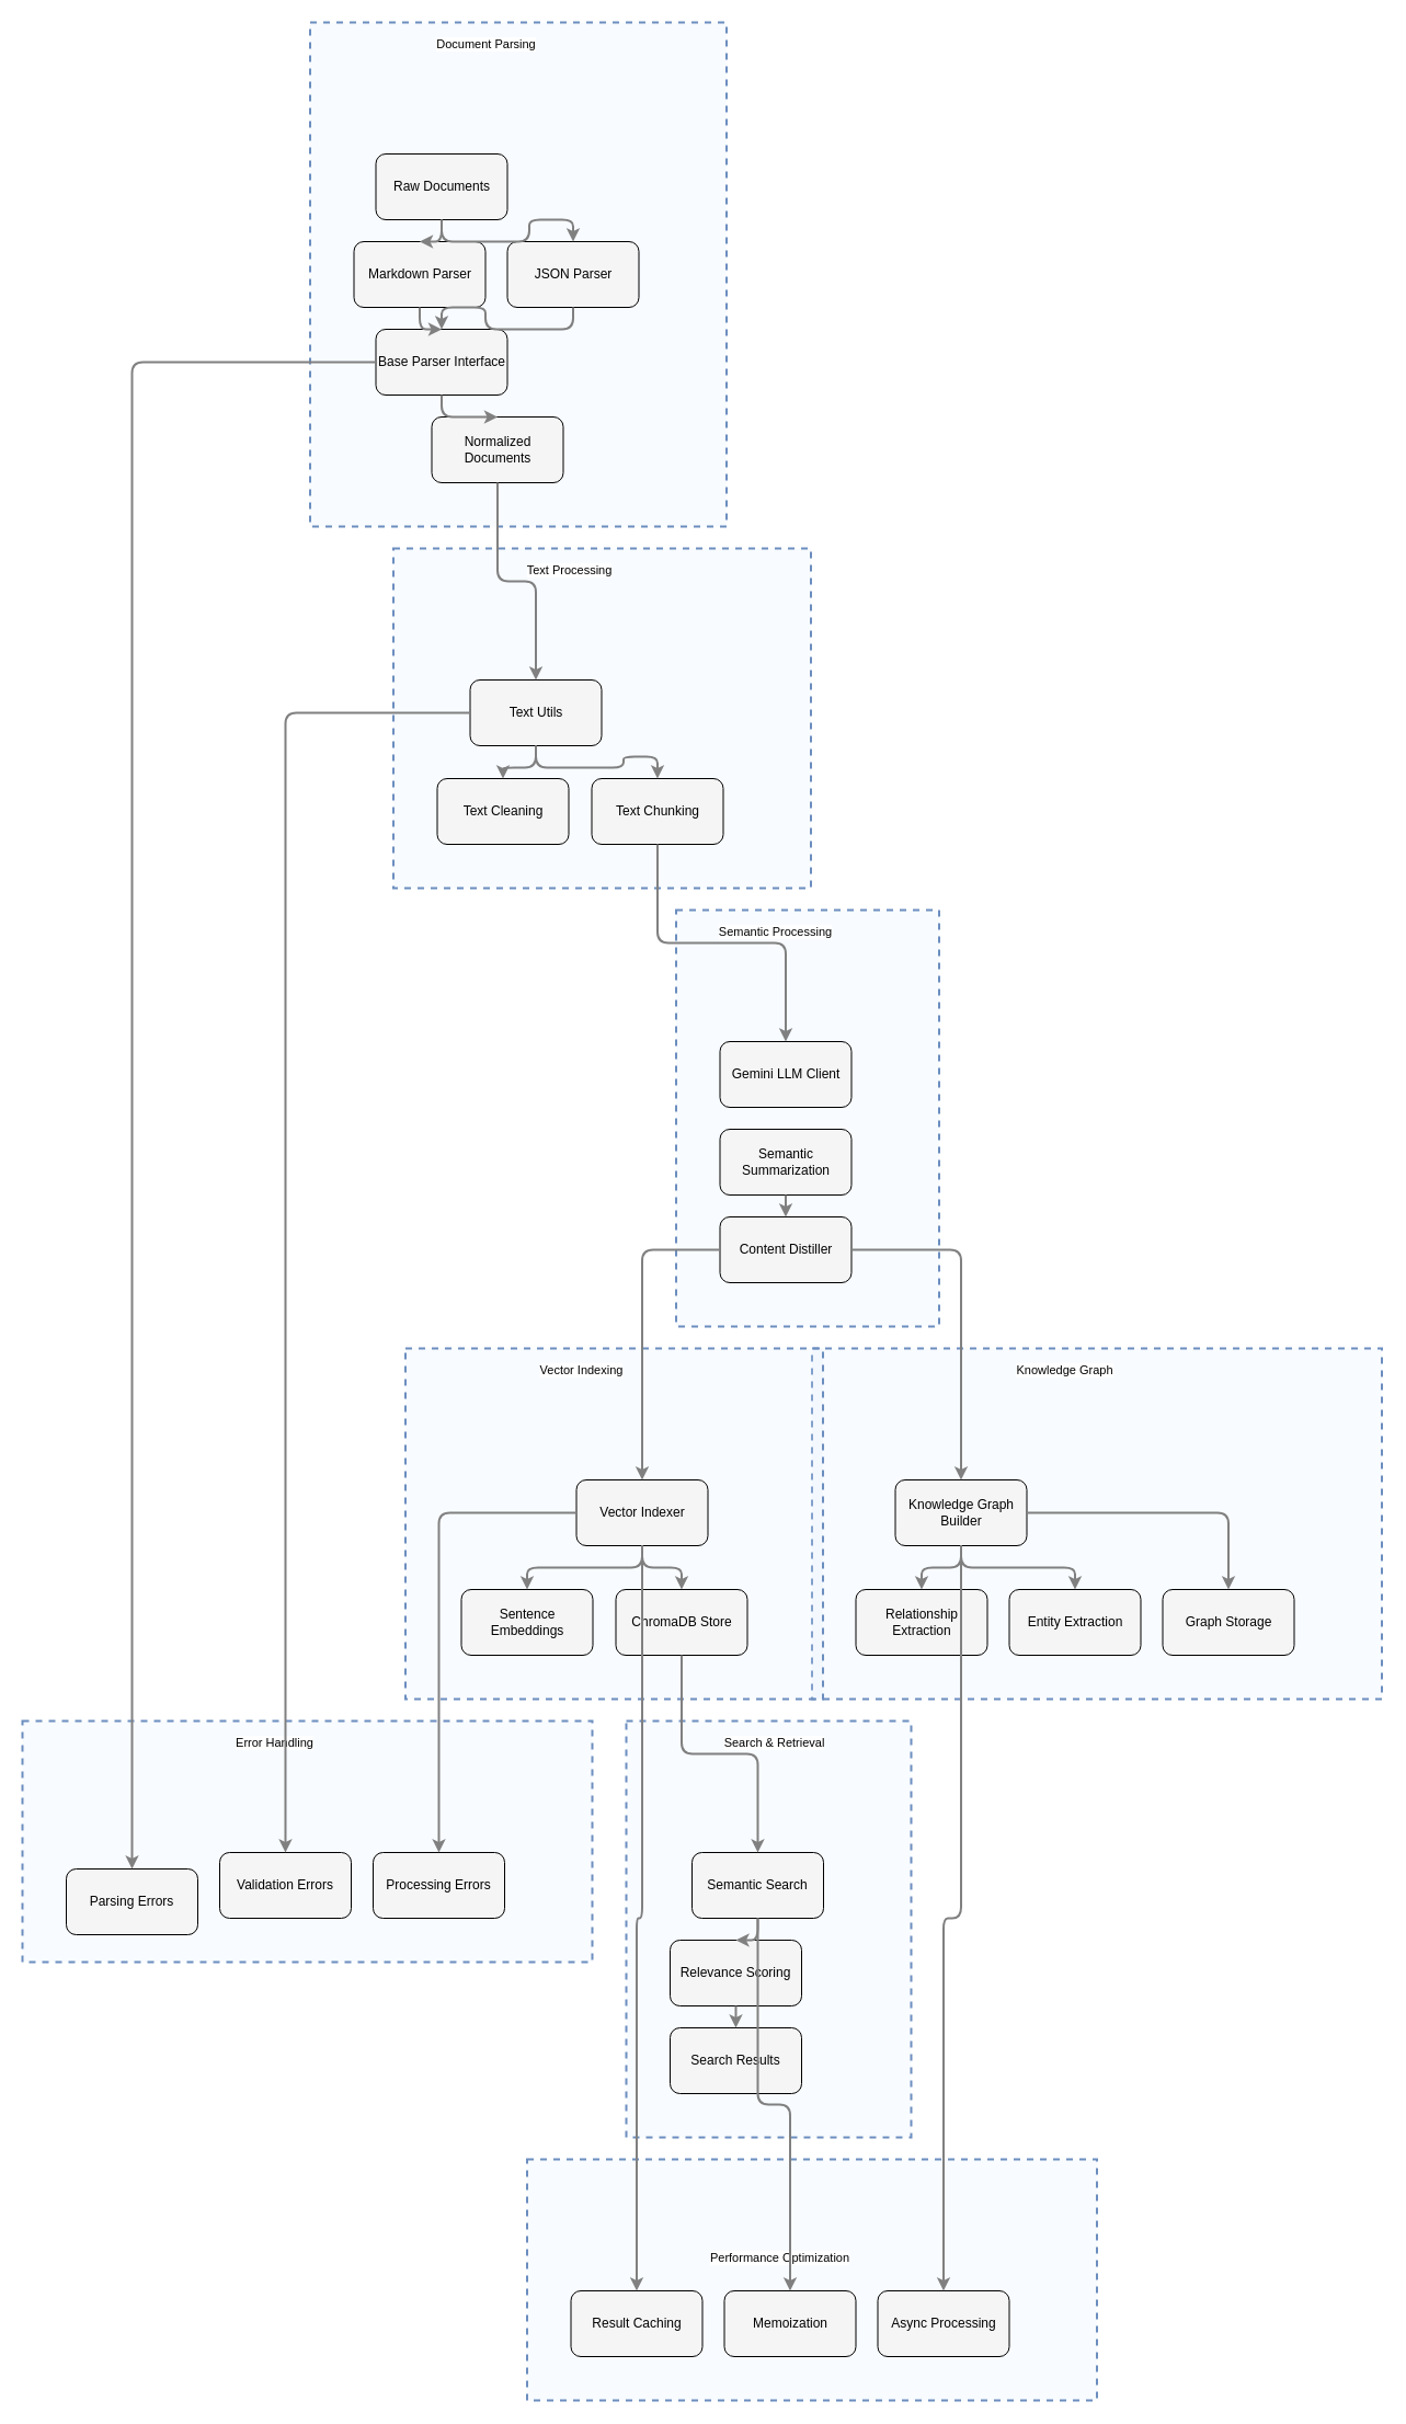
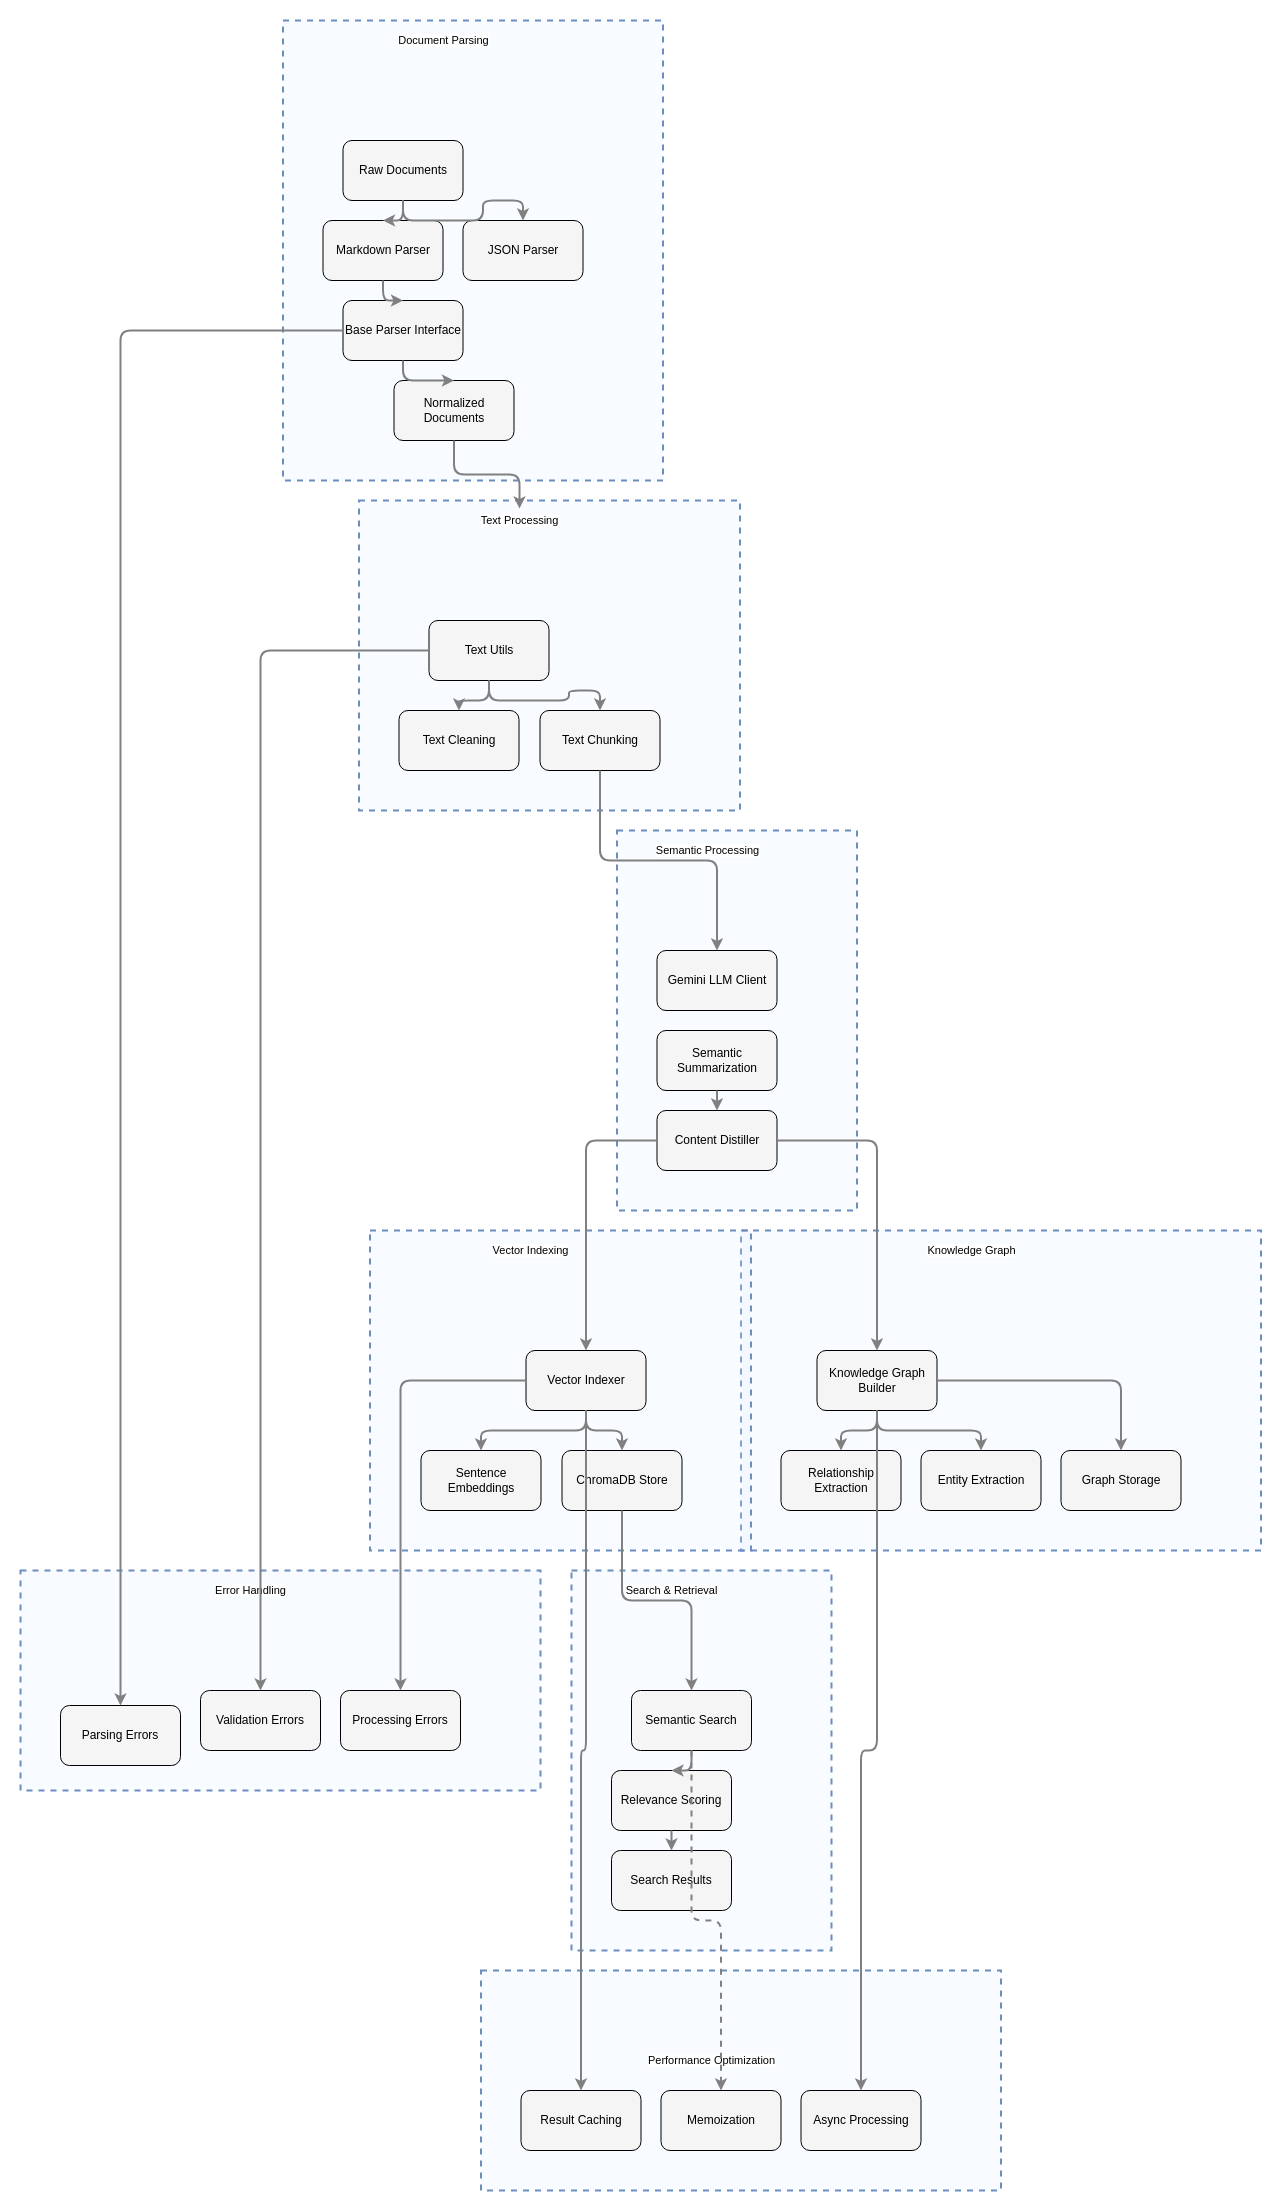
- <mxCell id="45" style="edgeStyle=orthogonalEdgeStyle;rounded=1;orthogonalLoop=1;jettySize=auto;html=1;strokeColor=#808080;strokeWidth=2;jumpStyle=arc;jumpSize=10;spacing=15;labelBackgroundColor=white;labelBorderColor=none" edge="1" parent="1" source="19" target="21"><mxGeometry relative="1" as="geometry" /></mxCell>
- <mxCell id="50" style="edgeStyle=orthogonalEdgeStyle;rounded=1;orthogonalLoop=1;jettySize=auto;html=1;strokeColor=#808080;strokeWidth=2;jumpStyle=arc;jumpSize=10;spacing=15;labelBackgroundColor=white;labelBorderColor=none" edge="1" parent="1" source="22" target="23"><mxGeometry relative="1" as="geometry" /></mxCell>
+ <mxCell id="50" style="edgeStyle=orthogonalEdgeStyle;rounded=1;orthogonalLoop=1;jettySize=auto;html=1;strokeColor=#808080;strokeWidth=2;jumpStyle=arc;jumpSize=10;spacing=15;labelBackgroundColor=white;labelBorderColor=none;" edge="1" parent="1" source="22" target="15"><mxGeometry relative="1" as="geometry" /></mxCell>
- <mxCell id="7" value="Search &amp; Retrieval" style="edgeLabel;html=1;align=center;verticalAlign=middle;resizable=0;labelBackgroundColor=white;spacing=5" vertex="1" parent="1"><mxGeometry x="614" y="1578" width="184" height="24" as="geometry" /></mxCell>
+ <mxCell id="7" value="Search &amp; Retrieval" style="edgeLabel;html=1;align=center;verticalAlign=middle;resizable=0;labelBackgroundColor=white;spacing=5" vertex="1" parent="1"><mxGeometry x="579" y="1578" width="184" height="24" as="geometry" /></mxCell>
- <mxCell id="69" style="edgeStyle=orthogonalEdgeStyle;rounded=1;orthogonalLoop=1;jettySize=auto;html=1;strokeColor=#808080;strokeWidth=2;jumpStyle=arc;jumpSize=10;spacing=15;labelBackgroundColor=white;labelBorderColor=none" edge="1" parent="1" source="36" target="43"><mxGeometry relative="1" as="geometry" /></mxCell>
+ <mxCell id="69" style="edgeStyle=orthogonalEdgeStyle;rounded=1;orthogonalLoop=1;jettySize=auto;html=1;strokeColor=#808080;strokeWidth=2;jumpStyle=arc;jumpSize=10;spacing=15;labelBackgroundColor=white;labelBorderColor=none;dashed=1;" edge="1" parent="1" source="36" target="43"><mxGeometry relative="1" as="geometry" /></mxCell>
